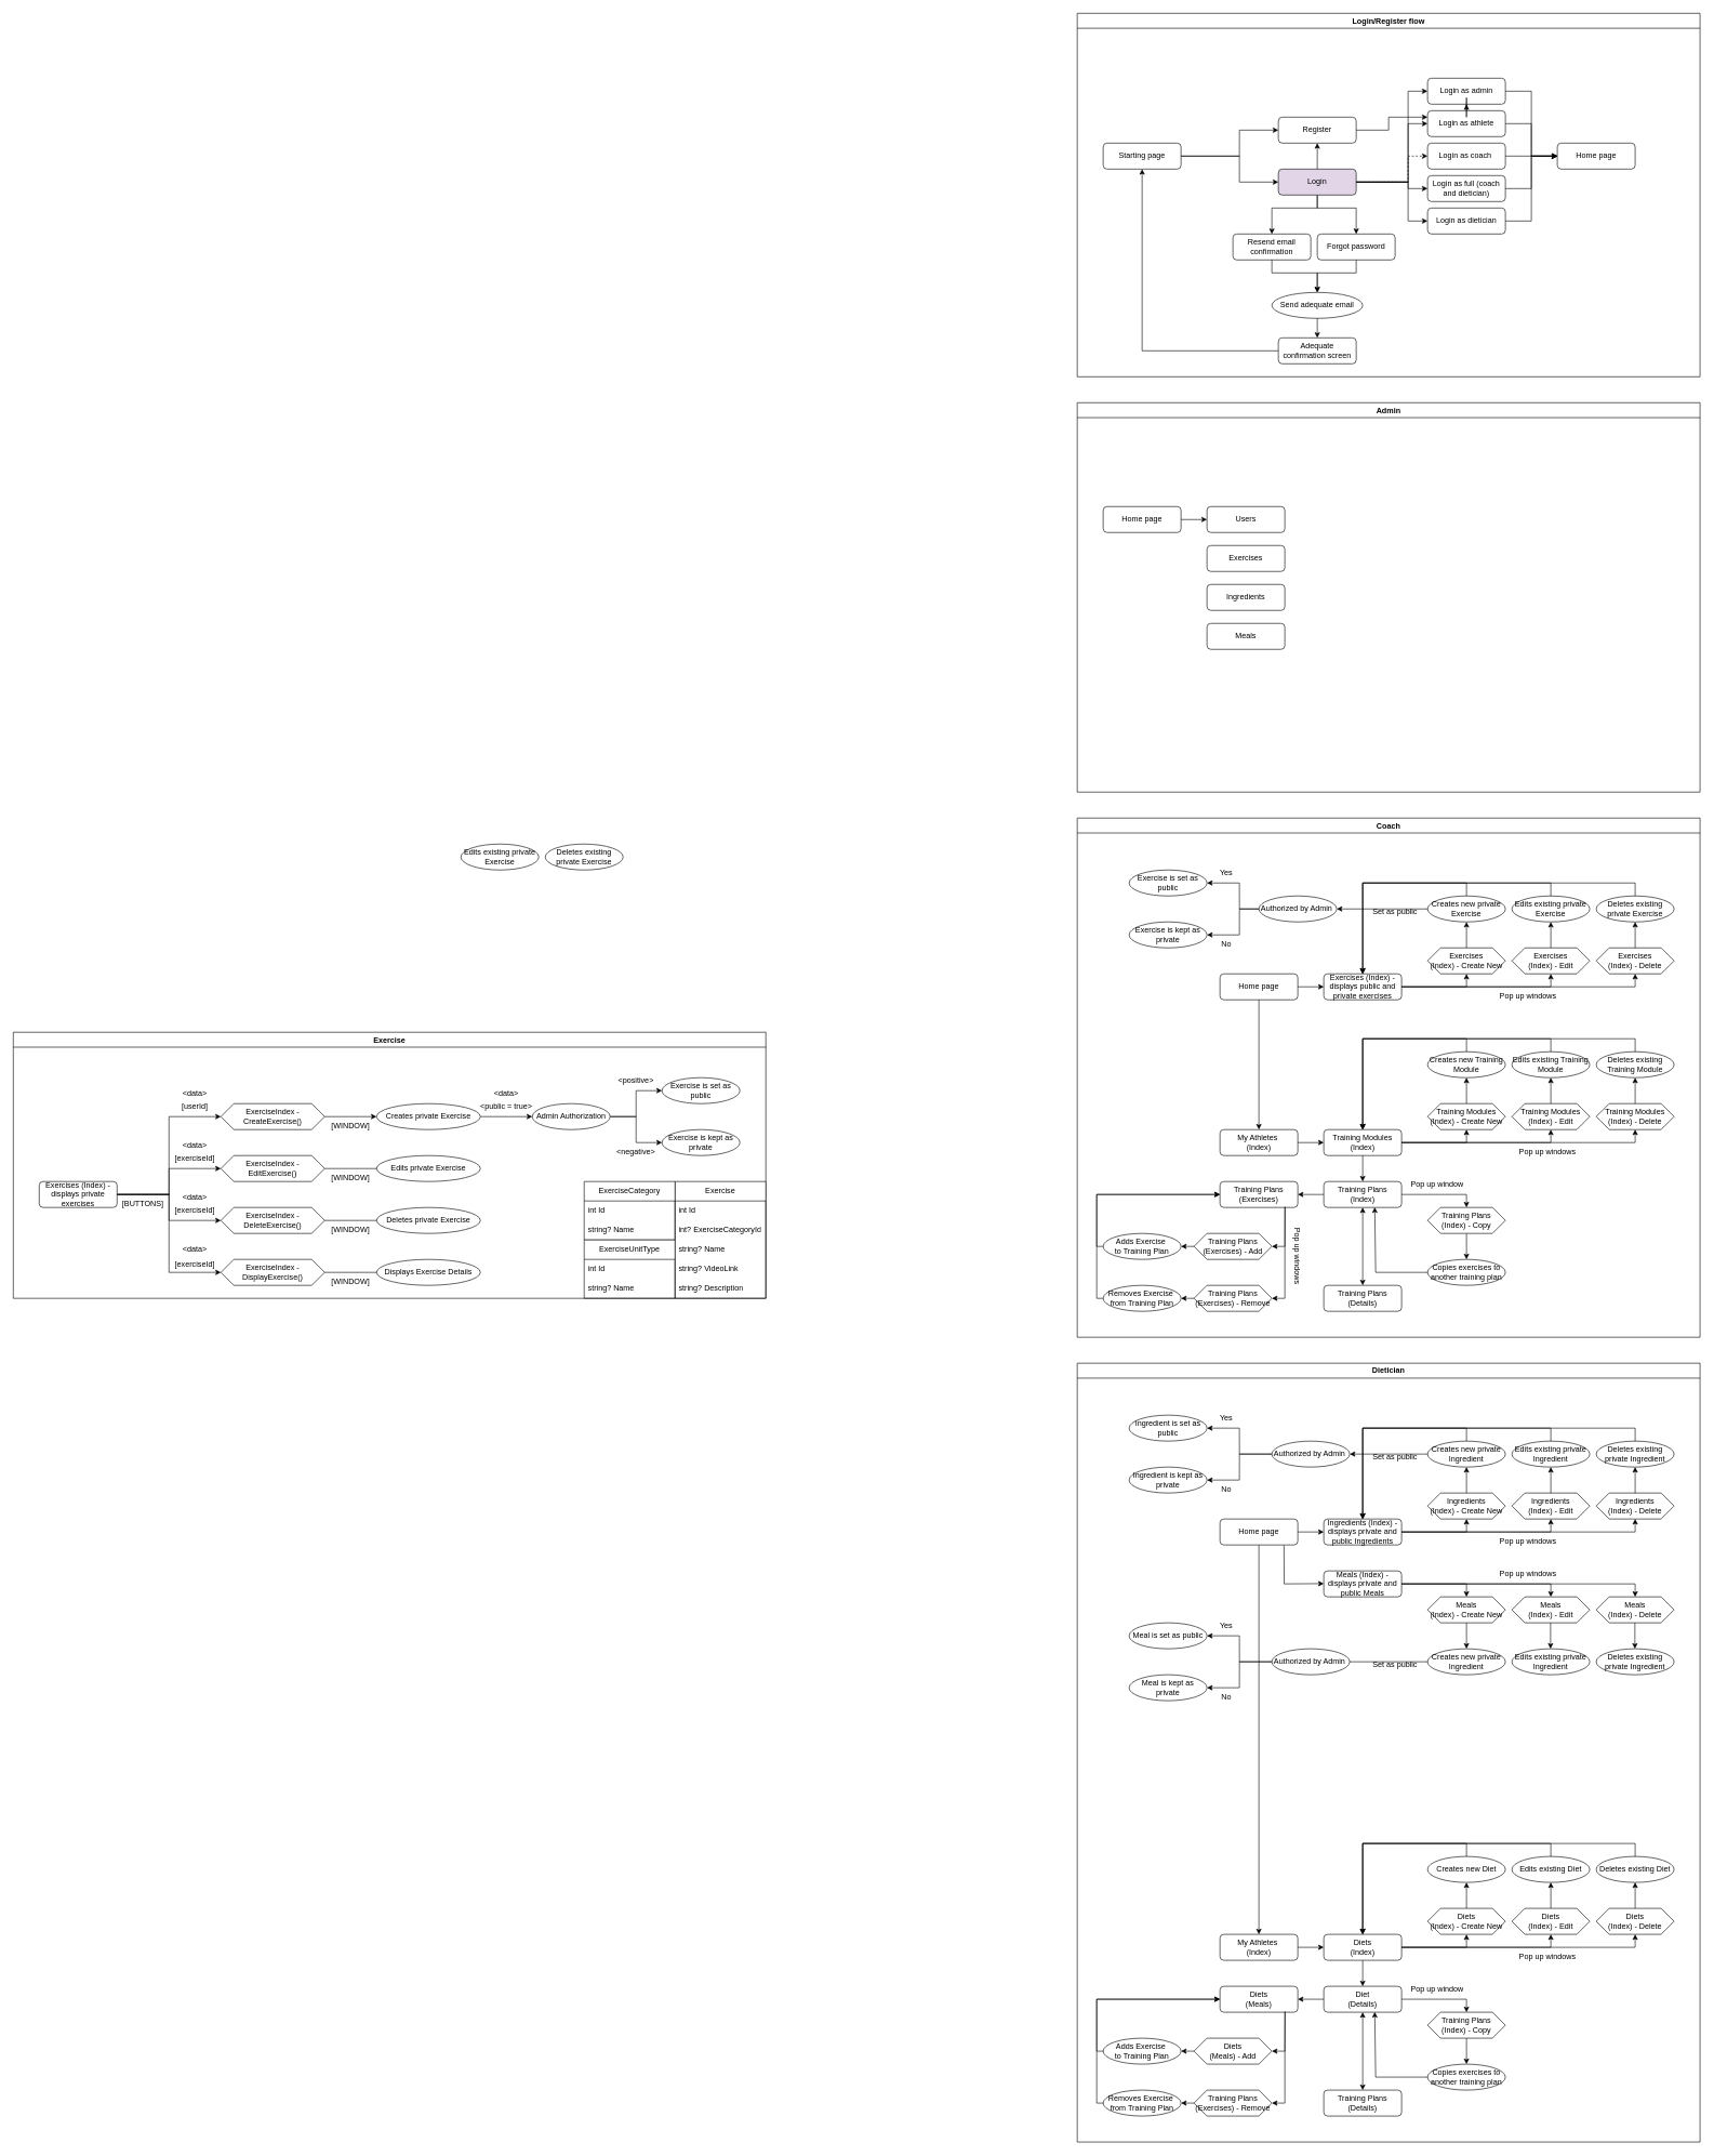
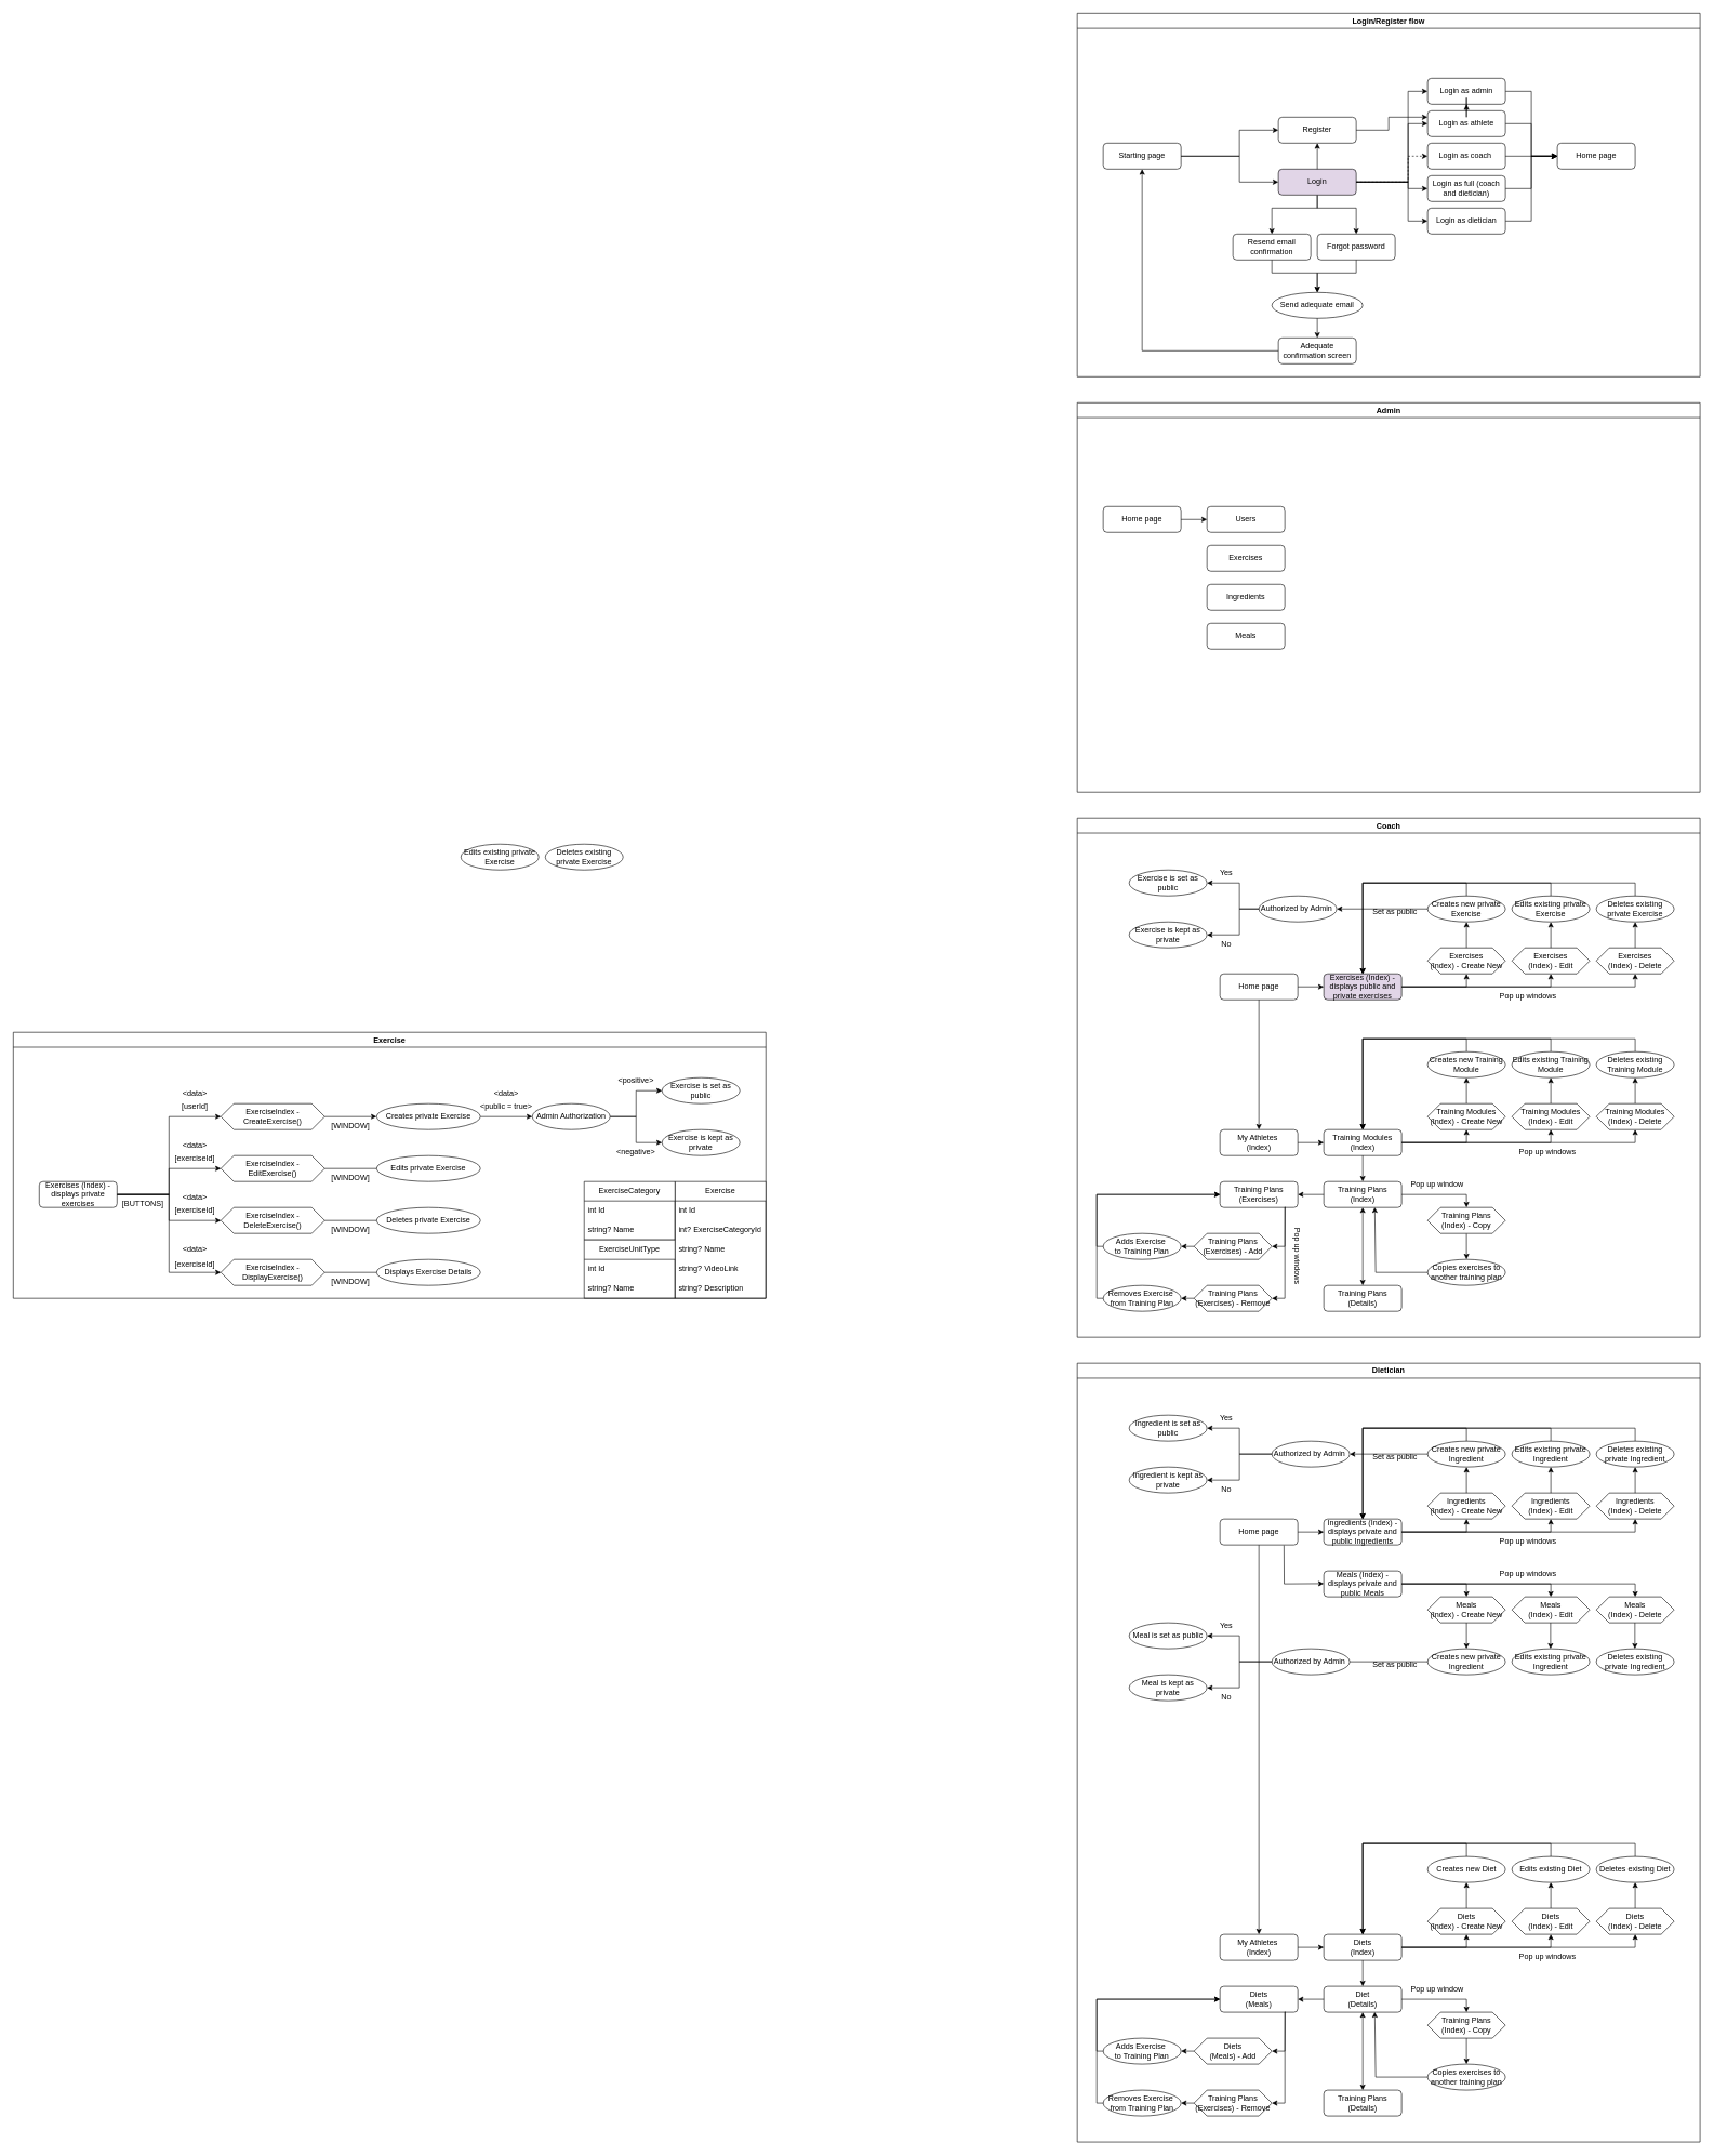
- <mxCell id="87" value="Exercises (Index) - displays public and private exercises" style="rounded=1;whiteSpace=wrap;html=1;fontSize=12;" vertex="1" parent="43"><mxGeometry x="380" y="240" width="120" height="40" as="geometry" /></mxCell>
+ <mxCell id="87" value="Exercises (Index) - displays public and private exercises" style="rounded=1;whiteSpace=wrap;html=1;fontSize=12;fillColor=#e1d5e7;" vertex="1" parent="43"><mxGeometry x="380" y="240" width="120" height="40" as="geometry" /></mxCell>
